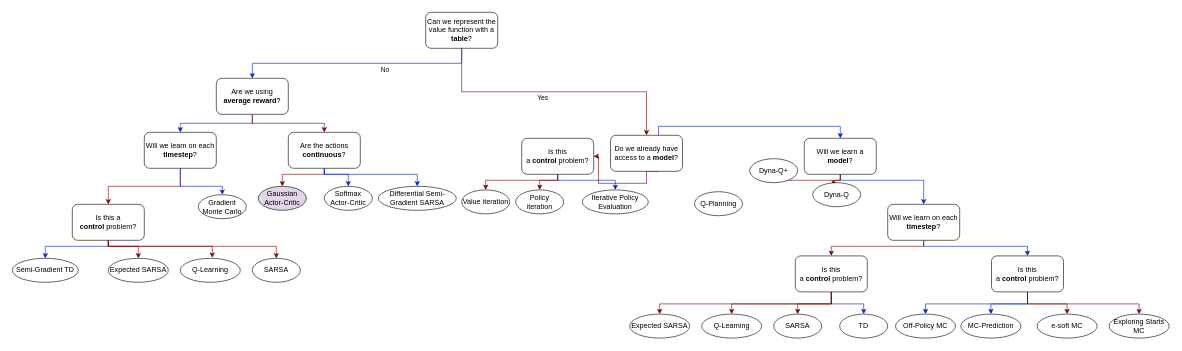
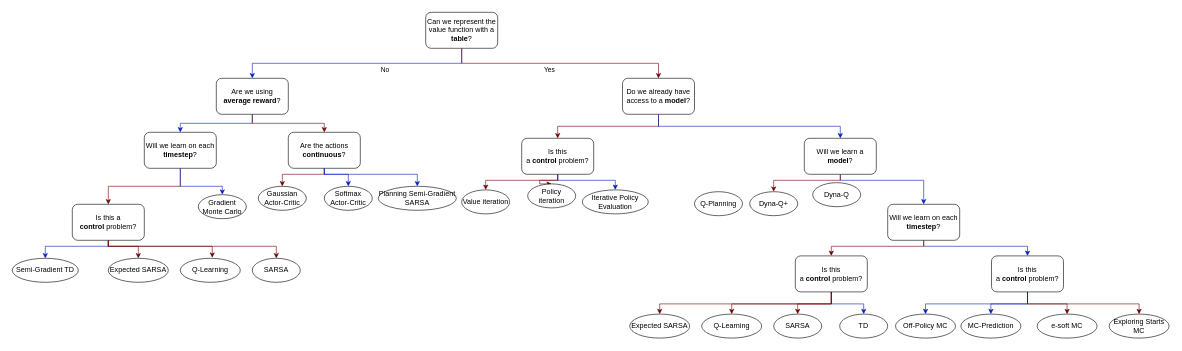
- <mxCell id="17" value="Do we already have access to a &lt;b&gt;model&lt;/b&gt;?" style="whiteSpace=wrap;html=1;rounded=1;" vertex="1" parent="1"><mxGeometry x="1017" y="225" width="120" height="60" as="geometry" /></mxCell>
+ <mxCell id="17" value="Do we already have access to a &lt;b&gt;model&lt;/b&gt;?" style="whiteSpace=wrap;html=1;rounded=1;" vertex="1" parent="1"><mxGeometry x="1037" y="130" width="120" height="60" as="geometry" /></mxCell>
- <mxCell id="45" value="Dyna-Q+" style="ellipse;whiteSpace=wrap;html=1;" vertex="1" parent="1"><mxGeometry x="1249" y="264" width="80" height="40" as="geometry" /></mxCell>
+ <mxCell id="45" value="Dyna-Q+" style="ellipse;whiteSpace=wrap;html=1;" vertex="1" parent="1"><mxGeometry x="1249" y="319" width="80" height="40" as="geometry" /></mxCell>
- <mxCell id="39" style="edgeStyle=orthogonalEdgeStyle;rounded=0;orthogonalLoop=1;jettySize=auto;html=1;exitX=0.5;exitY=1;exitDx=0;exitDy=0;entryX=0.5;entryY=0;entryDx=0;entryDy=0;fillColor=#a20025;strokeColor=#6F0000;" edge="1" parent="1" source="40" target="46"><mxGeometry relative="1" as="geometry"><Array as="points"><mxPoint x="1400" y="300" /><mxPoint x="1389" y="300" /></Array></mxGeometry></mxCell>
- <mxCell id="18" value="Gaussian Actor-Critic" style="ellipse;whiteSpace=wrap;html=1;fillColor=#e1d5e7;" vertex="1" parent="1"><mxGeometry x="430" y="310" width="80" height="40" as="geometry" /></mxCell>
+ <mxCell id="18" value="Gaussian Actor-Critic" style="ellipse;whiteSpace=wrap;html=1;" vertex="1" parent="1"><mxGeometry x="430" y="310" width="80" height="40" as="geometry" /></mxCell>
- <mxCell id="20" value="Differential Semi-Gradient SARSA" style="ellipse;whiteSpace=wrap;html=1;" vertex="1" parent="1"><mxGeometry x="630" y="310" width="130" height="40" as="geometry" /></mxCell>
+ <mxCell id="20" value="Planning Semi-Gradient SARSA" style="ellipse;whiteSpace=wrap;html=1;" vertex="1" parent="1"><mxGeometry x="630" y="310" width="130" height="40" as="geometry" /></mxCell>
- <mxCell id="42" value="Policy iteration" style="ellipse;whiteSpace=wrap;html=1;" vertex="1" parent="1"><mxGeometry x="859" y="316" width="80" height="40" as="geometry" /></mxCell>
+ <mxCell id="42" value="Policy iteration" style="ellipse;whiteSpace=wrap;html=1;" vertex="1" parent="1"><mxGeometry x="879" y="306" width="80" height="40" as="geometry" /></mxCell>
